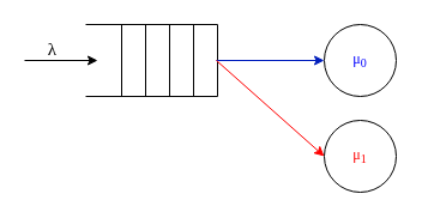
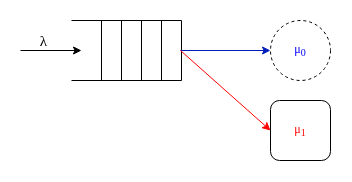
- <mxCell id="11" value="&lt;span style=&quot;background-color: transparent&quot;&gt;&lt;font color=&quot;#0000ff&quot;&gt;μ&lt;sub style=&quot;&quot;&gt;0&lt;/sub&gt;&lt;/font&gt;&lt;/span&gt;" style="ellipse;whiteSpace=wrap;html=1;aspect=fixed;fontFamily=Georgia;" parent="1" vertex="1"><mxGeometry x="270" y="20" width="60" height="60" as="geometry" /></mxCell>
+ <mxCell id="11" value="&lt;span style=&quot;background-color: transparent&quot;&gt;&lt;font color=&quot;#0000ff&quot;&gt;μ&lt;sub style=&quot;&quot;&gt;0&lt;/sub&gt;&lt;/font&gt;&lt;/span&gt;" style="ellipse;whiteSpace=wrap;html=1;aspect=fixed;fontFamily=Georgia;dashed=1;" parent="1" vertex="1"><mxGeometry x="270" y="20" width="60" height="60" as="geometry" /></mxCell>
- <mxCell id="13" value="&lt;span style=&quot;background-color: transparent&quot;&gt;&lt;font color=&quot;#FF0000&quot;&gt;μ&lt;/font&gt;&lt;sub&gt;&lt;font color=&quot;#FF0000&quot;&gt;1&lt;/font&gt;&lt;/sub&gt;&lt;br&gt;&lt;/span&gt;" style="ellipse;whiteSpace=wrap;html=1;aspect=fixed;fontFamily=Georgia;" vertex="1" parent="1"><mxGeometry x="270" y="100" width="60" height="60" as="geometry" /></mxCell>
+ <mxCell id="13" value="&lt;span style=&quot;background-color: transparent&quot;&gt;&lt;font color=&quot;#FF0000&quot;&gt;μ&lt;/font&gt;&lt;sub&gt;&lt;font color=&quot;#FF0000&quot;&gt;1&lt;/font&gt;&lt;/sub&gt;&lt;br&gt;&lt;/span&gt;" style="whiteSpace=wrap;html=1;aspect=fixed;fontFamily=Georgia;rounded=1;" vertex="1" parent="1"><mxGeometry x="270" y="100" width="60" height="60" as="geometry" /></mxCell>
